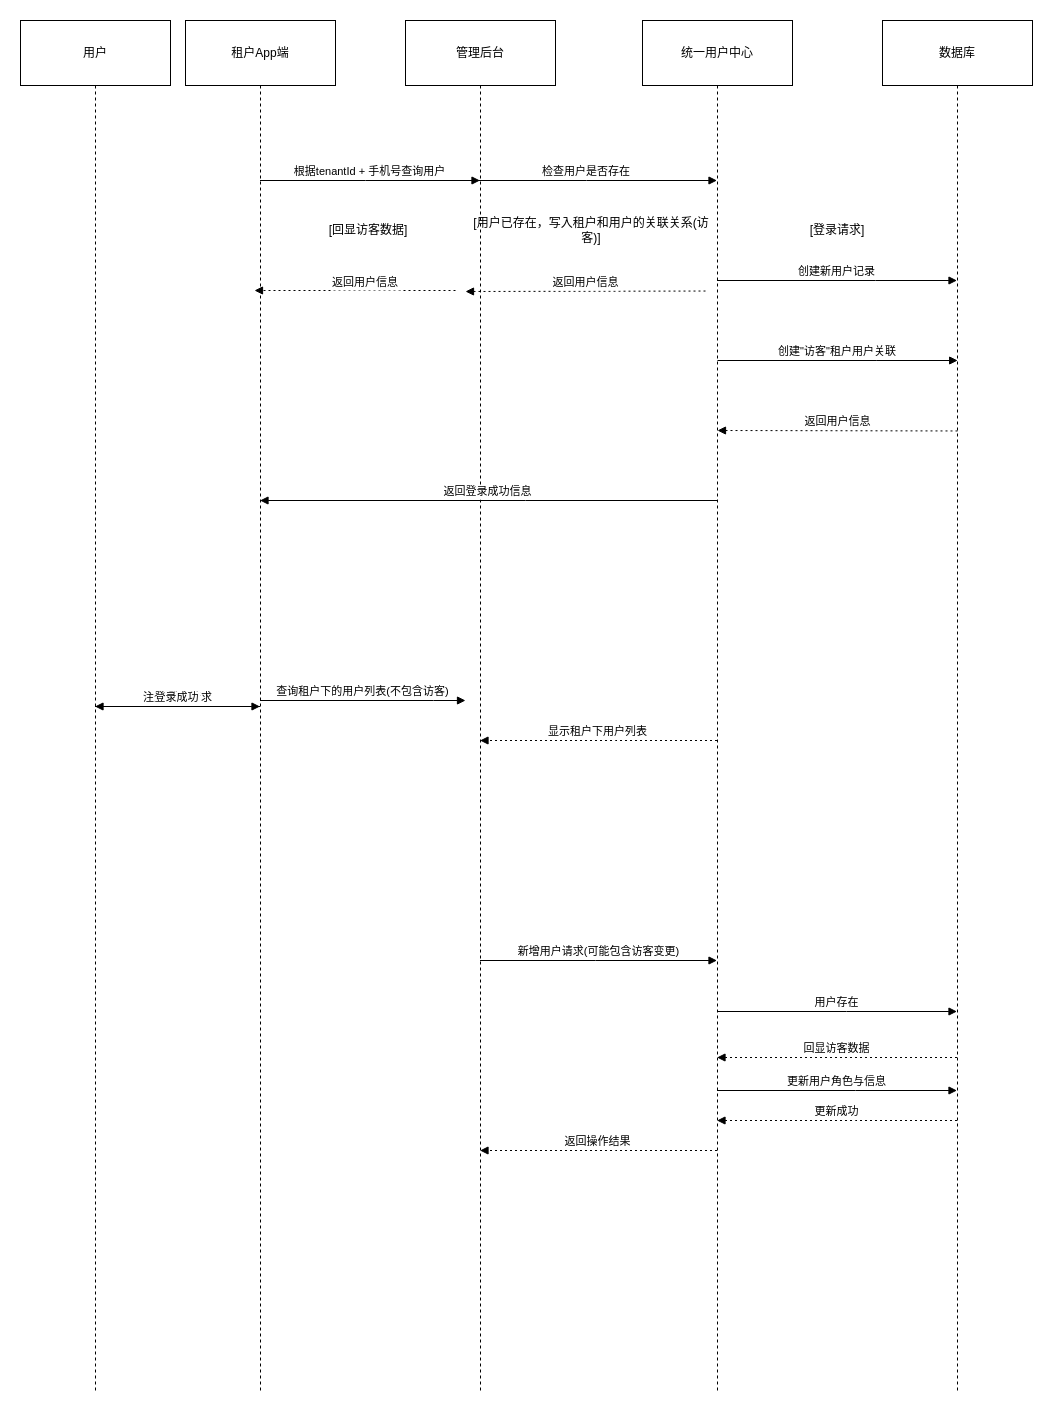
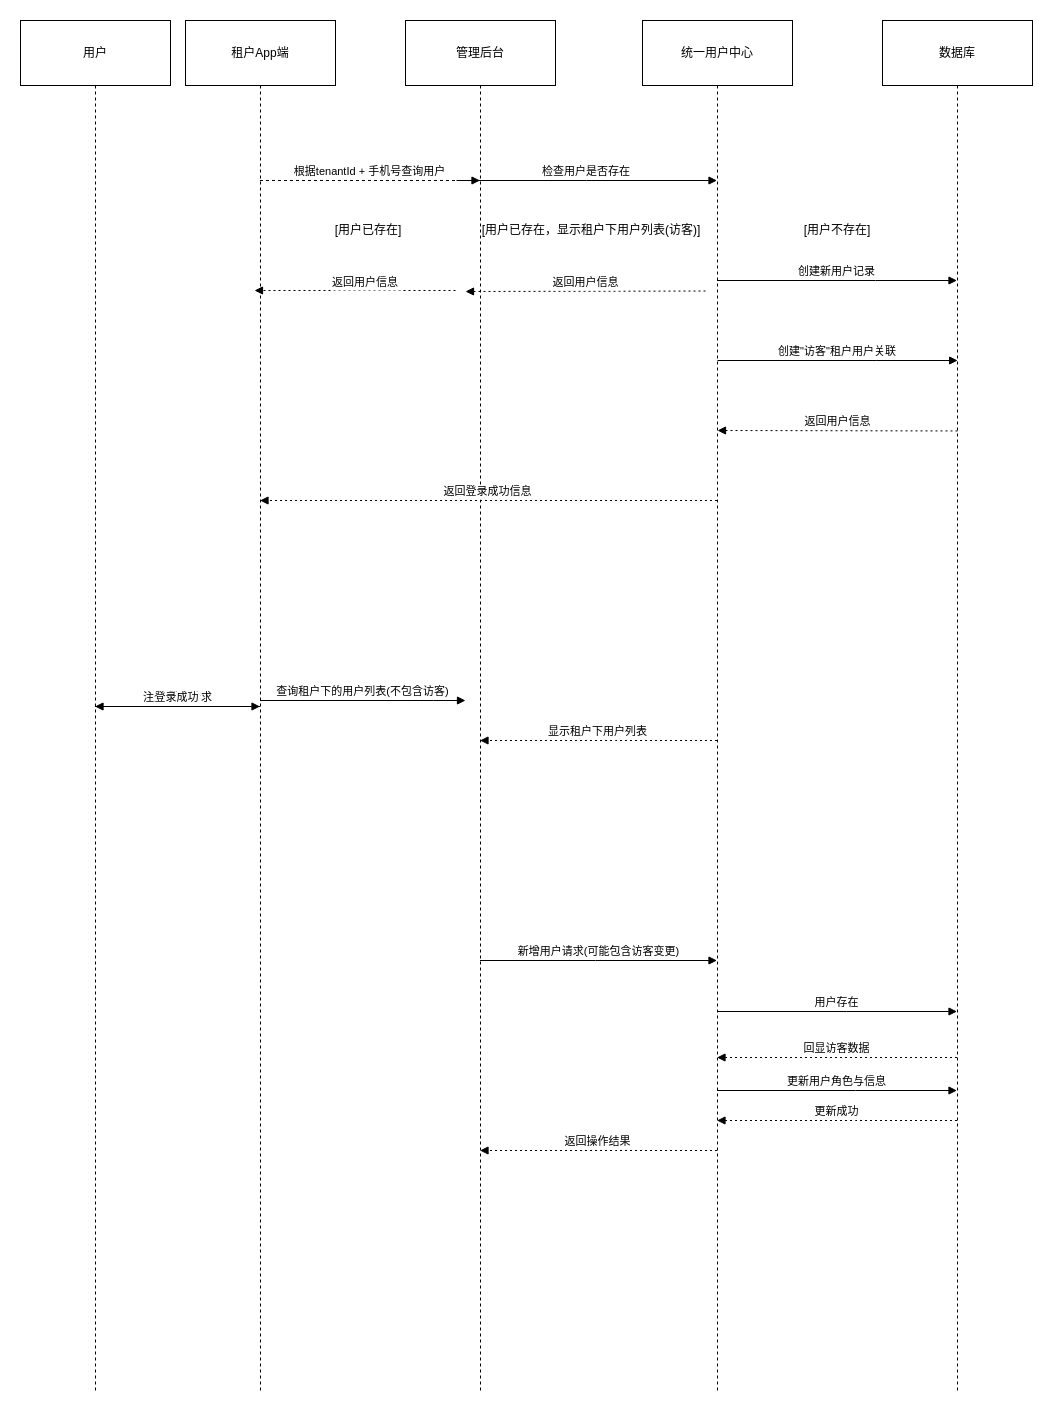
- <mxCell id="8" value="根据tenantId + 手机号查询用户" style="verticalAlign=bottom;edgeStyle=elbowEdgeStyle;elbow=vertical;curved=0;rounded=0;endArrow=block;" edge="1" parent="1" source="3" target="4"><mxGeometry relative="1" as="geometry"><Array as="points"><mxPoint x="365" y="180" /></Array><mxPoint x="455" y="167" as="targetPoint" /></mxGeometry></mxCell>
+ <mxCell id="8" value="根据tenantId + 手机号查询用户" style="verticalAlign=bottom;edgeStyle=elbowEdgeStyle;elbow=vertical;curved=0;rounded=0;endArrow=block;dashed=1;" edge="1" parent="1" source="3" target="4"><mxGeometry relative="1" as="geometry"><Array as="points"><mxPoint x="365" y="180" /></Array><mxPoint x="455" y="167" as="targetPoint" /></mxGeometry></mxCell>
- <mxCell id="24" value="[回显访客数据]" style="text;strokeColor=none;fillColor=none;align=center;verticalAlign=middle;whiteSpace=wrap;" vertex="1" parent="1"><mxGeometry x="242" y="220" width="252" height="20" as="geometry" /></mxCell>
+ <mxCell id="24" value="[用户已存在]" style="text;strokeColor=none;fillColor=none;align=center;verticalAlign=middle;whiteSpace=wrap;" vertex="1" parent="1"><mxGeometry x="242" y="220" width="252" height="20" as="geometry" /></mxCell>
- <mxCell id="21" value="[用户已存在，写入租户和用户的关联关系(访客)]" style="text;strokeColor=none;fillColor=none;align=center;verticalAlign=middle;whiteSpace=wrap;" vertex="1" parent="1"><mxGeometry x="465" y="220" width="252" height="20" as="geometry" /></mxCell>
+ <mxCell id="21" value="[用户已存在，显示租户下用户列表(访客)]" style="text;strokeColor=none;fillColor=none;align=center;verticalAlign=middle;whiteSpace=wrap;" vertex="1" parent="1"><mxGeometry x="465" y="220" width="252" height="20" as="geometry" /></mxCell>
- <mxCell id="22" value="[登录请求]" style="text;strokeColor=none;fillColor=none;align=center;verticalAlign=middle;whiteSpace=wrap;" vertex="1" parent="1"><mxGeometry x="711" y="220" width="252" height="20" as="geometry" /></mxCell>
+ <mxCell id="22" value="[用户不存在]" style="text;strokeColor=none;fillColor=none;align=center;verticalAlign=middle;whiteSpace=wrap;" vertex="1" parent="1"><mxGeometry x="711" y="220" width="252" height="20" as="geometry" /></mxCell>
- <mxCell id="11" value="返回登录成功信息" style="verticalAlign=bottom;edgeStyle=elbowEdgeStyle;elbow=vertical;curved=0;rounded=0;dashed=0;dashPattern=2 3;endArrow=block;" edge="1" parent="1" source="5" target="3"><mxGeometry relative="1" as="geometry"><Array as="points"><mxPoint x="525" y="500" /></Array></mxGeometry></mxCell>
+ <mxCell id="11" value="返回登录成功信息" style="verticalAlign=bottom;edgeStyle=elbowEdgeStyle;elbow=vertical;curved=0;rounded=0;dashed=1;dashPattern=2 3;endArrow=block;" edge="1" parent="1" source="5" target="3"><mxGeometry relative="1" as="geometry"><Array as="points"><mxPoint x="525" y="500" /></Array></mxGeometry></mxCell>
